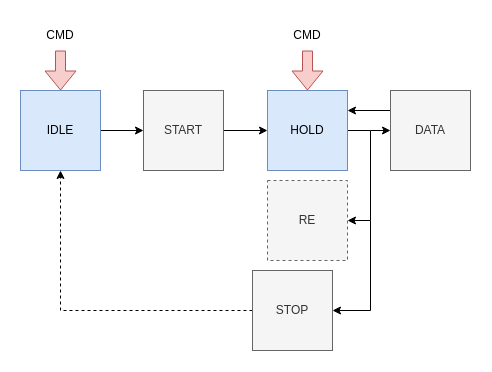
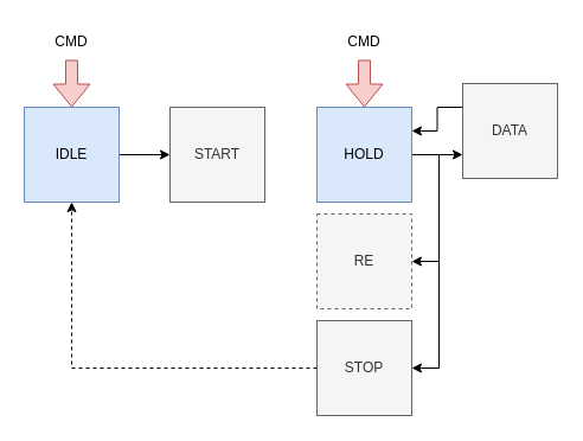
- <mxCell id="4" value="" style="edgeStyle=orthogonalEdgeStyle;rounded=0;orthogonalLoop=1;jettySize=auto;html=1;" parent="1" source="5" target="7" edge="1"><mxGeometry relative="1" as="geometry" /></mxCell>
- <mxCell id="9" value="DATA" style="whiteSpace=wrap;html=1;aspect=fixed;fillColor=#f5f5f5;strokeColor=#666666;fontColor=#333333;" parent="1" vertex="1"><mxGeometry x="390" y="90" width="80" height="80" as="geometry" /></mxCell>
+ <mxCell id="9" value="DATA" style="whiteSpace=wrap;html=1;aspect=fixed;fillColor=#f5f5f5;strokeColor=#666666;fontColor=#333333;" parent="1" vertex="1"><mxGeometry x="390" y="70" width="80" height="80" as="geometry" /></mxCell>
- <mxCell id="12" value="STOP" style="whiteSpace=wrap;html=1;aspect=fixed;fillColor=#f5f5f5;strokeColor=#666666;fontColor=#333333;" parent="1" vertex="1"><mxGeometry x="252" y="270" width="80" height="80" as="geometry" /></mxCell>
+ <mxCell id="12" value="STOP" style="whiteSpace=wrap;html=1;aspect=fixed;fillColor=#f5f5f5;strokeColor=#666666;fontColor=#333333;" parent="1" vertex="1"><mxGeometry x="267" y="270" width="80" height="80" as="geometry" /></mxCell>
